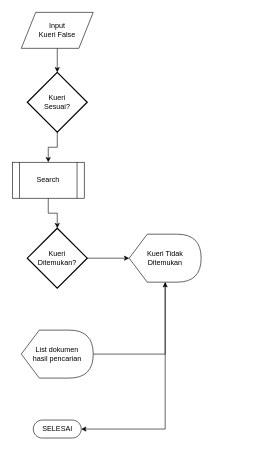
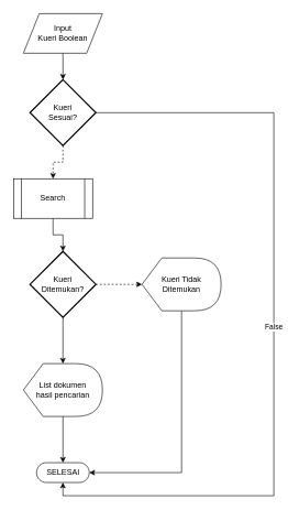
- <mxCell id="3" value="Input&lt;br&gt;Kueri False" style="shape=parallelogram;perimeter=parallelogramPerimeter;whiteSpace=wrap;html=1;" vertex="1" parent="1"><mxGeometry x="35" y="20" width="120" height="60" as="geometry" /></mxCell>
+ <mxCell id="3" value="Input&lt;br&gt;Kueri Boolean" style="shape=parallelogram;perimeter=parallelogramPerimeter;whiteSpace=wrap;html=1;" vertex="1" parent="1"><mxGeometry x="35" y="20" width="120" height="60" as="geometry" /></mxCell>
- <mxCell id="6" style="edgeStyle=orthogonalEdgeStyle;rounded=0;orthogonalLoop=1;jettySize=auto;html=1;exitX=0.5;exitY=1;exitDx=0;exitDy=0;exitPerimeter=0;entryX=0.5;entryY=0;entryDx=0;entryDy=0;" edge="1" parent="1" source="7" target="9"><mxGeometry relative="1" as="geometry" /></mxCell>
+ <mxCell id="6" style="edgeStyle=orthogonalEdgeStyle;rounded=0;orthogonalLoop=1;jettySize=auto;html=1;exitX=0.5;exitY=1;exitDx=0;exitDy=0;exitPerimeter=0;entryX=0.5;entryY=0;entryDx=0;entryDy=0;dashed=1;" edge="1" parent="1" source="7" target="9"><mxGeometry relative="1" as="geometry" /></mxCell>
- <mxCell id="11" style="edgeStyle=orthogonalEdgeStyle;rounded=0;orthogonalLoop=1;jettySize=auto;html=1;" edge="1" parent="1" source="12" target="14"><mxGeometry relative="1" as="geometry" /></mxCell>
+ <mxCell id="11" style="edgeStyle=orthogonalEdgeStyle;rounded=0;orthogonalLoop=1;jettySize=auto;html=1;dashed=1;" edge="1" parent="1" source="12" target="14"><mxGeometry relative="1" as="geometry" /></mxCell>
+ <mxCell id="10" style="edgeStyle=orthogonalEdgeStyle;rounded=0;orthogonalLoop=1;jettySize=auto;html=1;exitX=0.5;exitY=1;exitDx=0;exitDy=0;exitPerimeter=0;" edge="1" parent="1" source="12" target="16"><mxGeometry relative="1" as="geometry" /></mxCell>
- <mxCell id="15" style="edgeStyle=orthogonalEdgeStyle;rounded=0;orthogonalLoop=1;jettySize=auto;html=1;" edge="1" parent="1" source="16" target="14"><mxGeometry relative="1" as="geometry" /></mxCell>
+ <mxCell id="15" style="edgeStyle=orthogonalEdgeStyle;rounded=0;orthogonalLoop=1;jettySize=auto;html=1;entryX=0.5;entryY=0.5;entryDx=0;entryDy=-15;entryPerimeter=0;" edge="1" parent="1" source="16" target="2"><mxGeometry relative="1" as="geometry" /></mxCell>
+ <mxCell id="5" value="False" style="edgeStyle=orthogonalEdgeStyle;rounded=0;orthogonalLoop=1;jettySize=auto;html=1;exitX=1;exitY=0.5;exitDx=0;exitDy=0;exitPerimeter=0;entryX=0.5;entryY=0.5;entryDx=0;entryDy=15;entryPerimeter=0;" edge="1" parent="1" source="7" target="2"><mxGeometry relative="1" as="geometry"><Array as="points"><mxPoint x="415" y="170" /><mxPoint x="415" y="750" /><mxPoint x="95" y="750" /></Array></mxGeometry></mxCell>
